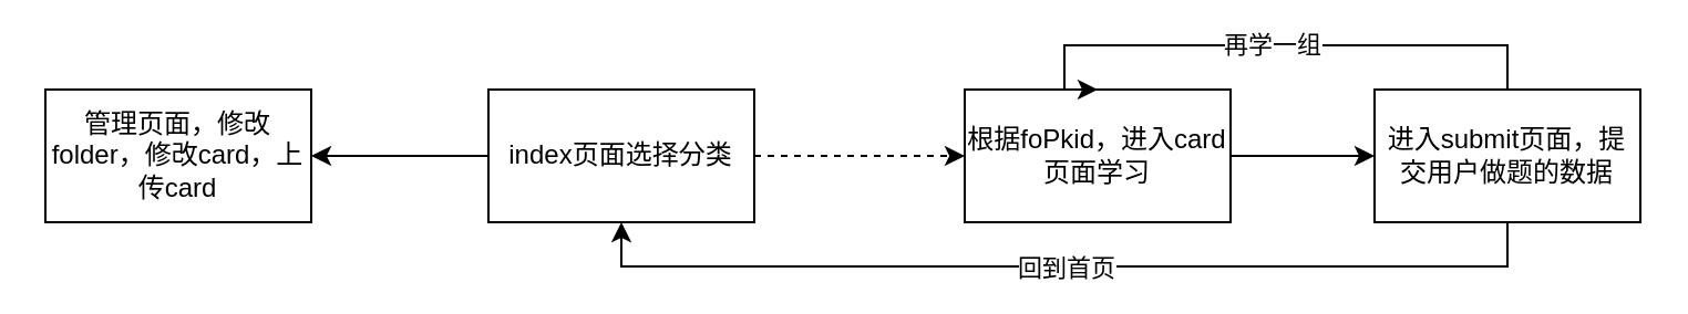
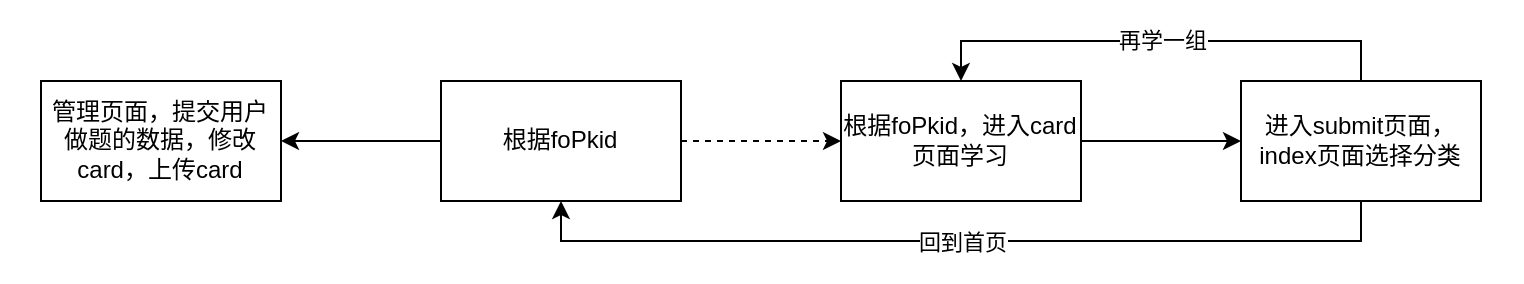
- <mxCell id="12" value="管理页面，修改folder，修改card，上传card" style="whiteSpace=wrap;html=1;rounded=0;" vertex="1" parent="1"><mxGeometry x="20" y="40" width="120" height="60" as="geometry" /></mxCell>
+ <mxCell id="12" value="管理页面，提交用户做题的数据，修改card，上传card" style="whiteSpace=wrap;html=1;rounded=0;" vertex="1" parent="1"><mxGeometry x="20" y="40" width="120" height="60" as="geometry" /></mxCell>
- <mxCell id="4" value="index页面选择分类" style="rounded=0;whiteSpace=wrap;html=1;" parent="1" vertex="1"><mxGeometry x="220" y="40" width="120" height="60" as="geometry" /></mxCell>
+ <mxCell id="4" value="根据foPkid" style="rounded=0;whiteSpace=wrap;html=1;" parent="1" vertex="1"><mxGeometry x="220" y="40" width="120" height="60" as="geometry" /></mxCell>
- <mxCell id="6" value="根据foPkid，进入card页面学习" style="whiteSpace=wrap;html=1;rounded=0;" parent="1" vertex="1"><mxGeometry x="435" y="40" width="120" height="60" as="geometry" /></mxCell>
+ <mxCell id="6" value="根据foPkid，进入card页面学习" style="whiteSpace=wrap;html=1;rounded=0;" parent="1" vertex="1"><mxGeometry x="420" y="40" width="120" height="60" as="geometry" /></mxCell>
- <mxCell id="11" value="进入submit页面，提交用户做题的数据" style="whiteSpace=wrap;html=1;rounded=0;" parent="1" vertex="1"><mxGeometry x="620" y="40" width="120" height="60" as="geometry" /></mxCell>
+ <mxCell id="11" value="进入submit页面，index页面选择分类" style="whiteSpace=wrap;html=1;rounded=0;" parent="1" vertex="1"><mxGeometry x="620" y="40" width="120" height="60" as="geometry" /></mxCell>
